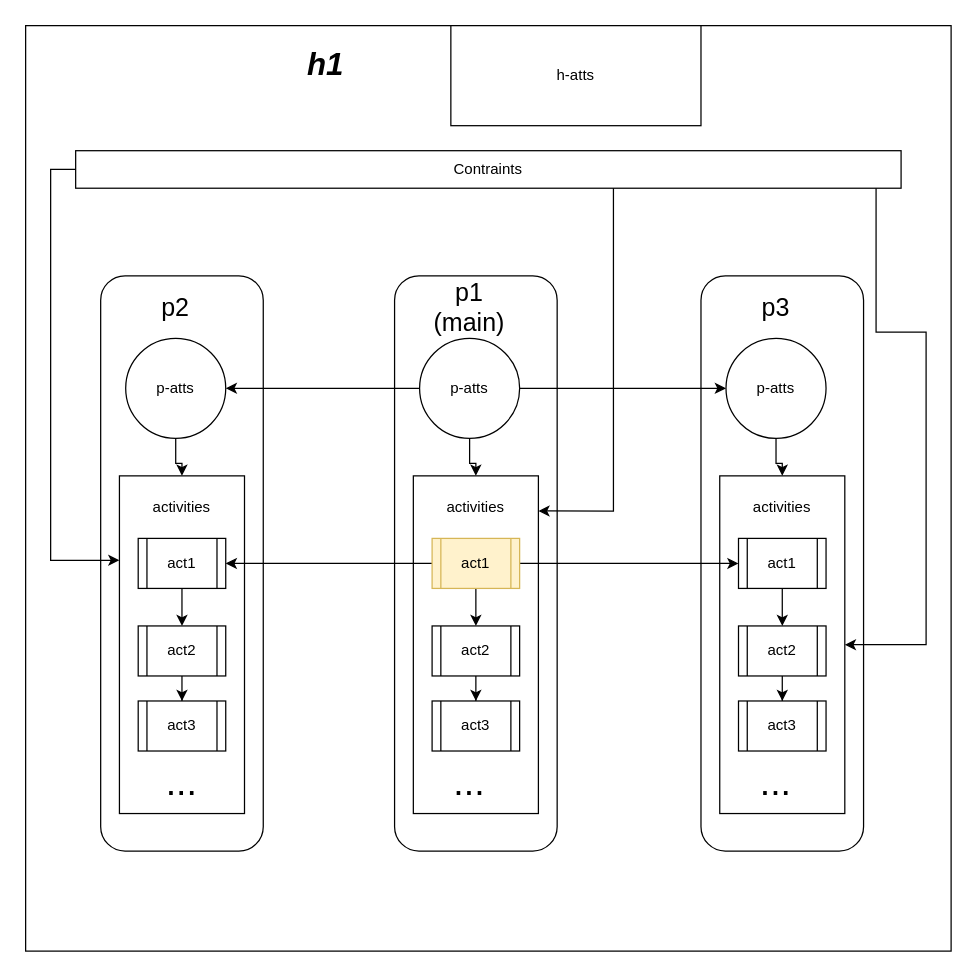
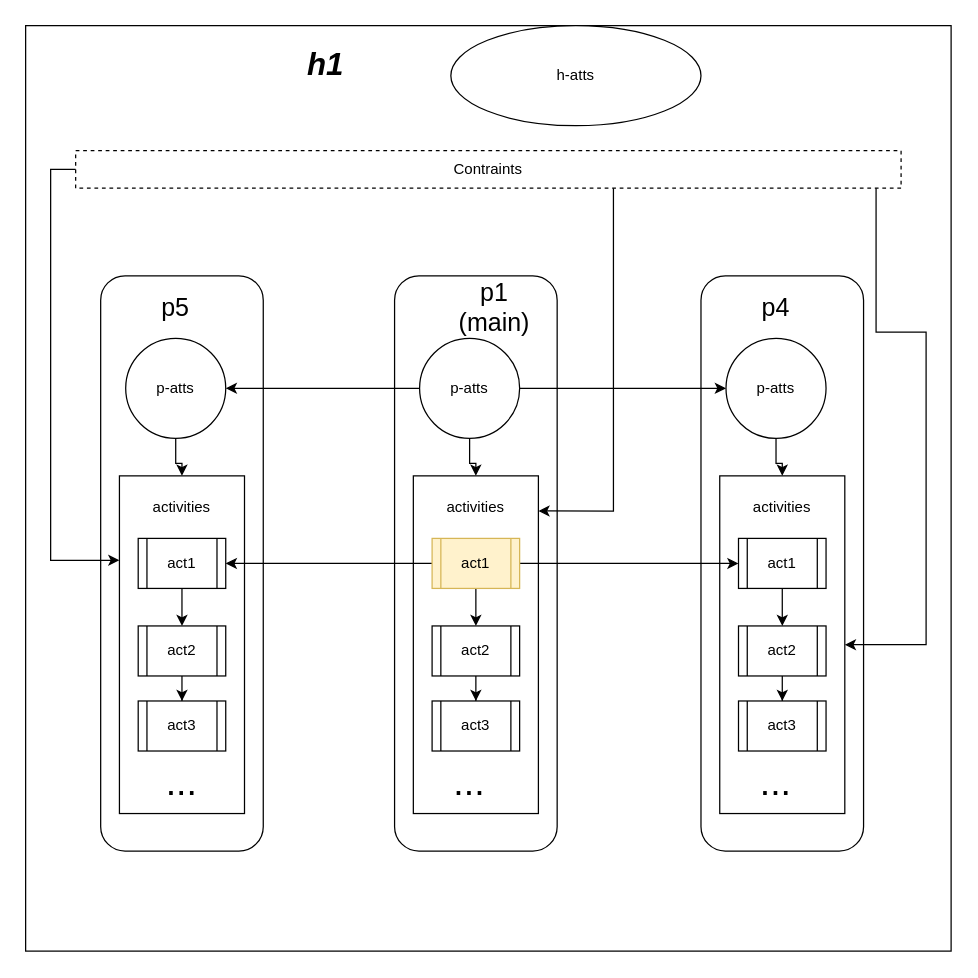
- <mxCell id="8" value="h-atts" style="whiteSpace=wrap;html=1;rounded=0;" vertex="1" parent="1"><mxGeometry x="360" y="20" width="200" height="80" as="geometry" /></mxCell>
+ <mxCell id="8" value="h-atts" style="ellipse;whiteSpace=wrap;html=1;" vertex="1" parent="1"><mxGeometry x="360" y="20" width="200" height="80" as="geometry" /></mxCell>
- <mxCell id="13" value="Contraints" style="rounded=0;whiteSpace=wrap;html=1;fillColor=none;" vertex="1" parent="1"><mxGeometry x="60" y="120" width="660" height="30" as="geometry" /></mxCell>
+ <mxCell id="13" value="Contraints" style="rounded=0;whiteSpace=wrap;html=1;fillColor=none;dashed=1;" vertex="1" parent="1"><mxGeometry x="60" y="120" width="660" height="30" as="geometry" /></mxCell>
- <mxCell id="5" value="&lt;span style=&quot;font-size: 20px;&quot;&gt;p2&lt;/span&gt;" style="text;html=1;align=center;verticalAlign=middle;whiteSpace=wrap;rounded=0;" vertex="1" parent="1"><mxGeometry x="110" y="230" width="60" height="30" as="geometry" /></mxCell>
+ <mxCell id="5" value="&lt;span style=&quot;font-size: 20px;&quot;&gt;p5&lt;/span&gt;" style="text;html=1;align=center;verticalAlign=middle;whiteSpace=wrap;rounded=0;" vertex="1" parent="1"><mxGeometry x="110" y="230" width="60" height="30" as="geometry" /></mxCell>
- <mxCell id="22" value="&lt;font style=&quot;font-size: 20px;&quot;&gt;p1 (main)&lt;/font&gt;" style="text;html=1;align=center;verticalAlign=middle;whiteSpace=wrap;rounded=0;" vertex="1" parent="1"><mxGeometry x="345" y="230" width="60" height="30" as="geometry" /></mxCell>
+ <mxCell id="22" value="&lt;font style=&quot;font-size: 20px;&quot;&gt;p1 (main)&lt;/font&gt;" style="text;html=1;align=center;verticalAlign=middle;whiteSpace=wrap;rounded=0;" vertex="1" parent="1"><mxGeometry x="365" y="230" width="60" height="30" as="geometry" /></mxCell>
- <mxCell id="37" value="&lt;font style=&quot;font-size: 20px;&quot;&gt;p3&lt;/font&gt;" style="text;html=1;align=center;verticalAlign=middle;whiteSpace=wrap;rounded=0;" vertex="1" parent="1"><mxGeometry x="590" y="230" width="60" height="30" as="geometry" /></mxCell>
+ <mxCell id="37" value="&lt;font style=&quot;font-size: 20px;&quot;&gt;p4&lt;/font&gt;" style="text;html=1;align=center;verticalAlign=middle;whiteSpace=wrap;rounded=0;" vertex="1" parent="1"><mxGeometry x="590" y="230" width="60" height="30" as="geometry" /></mxCell>
